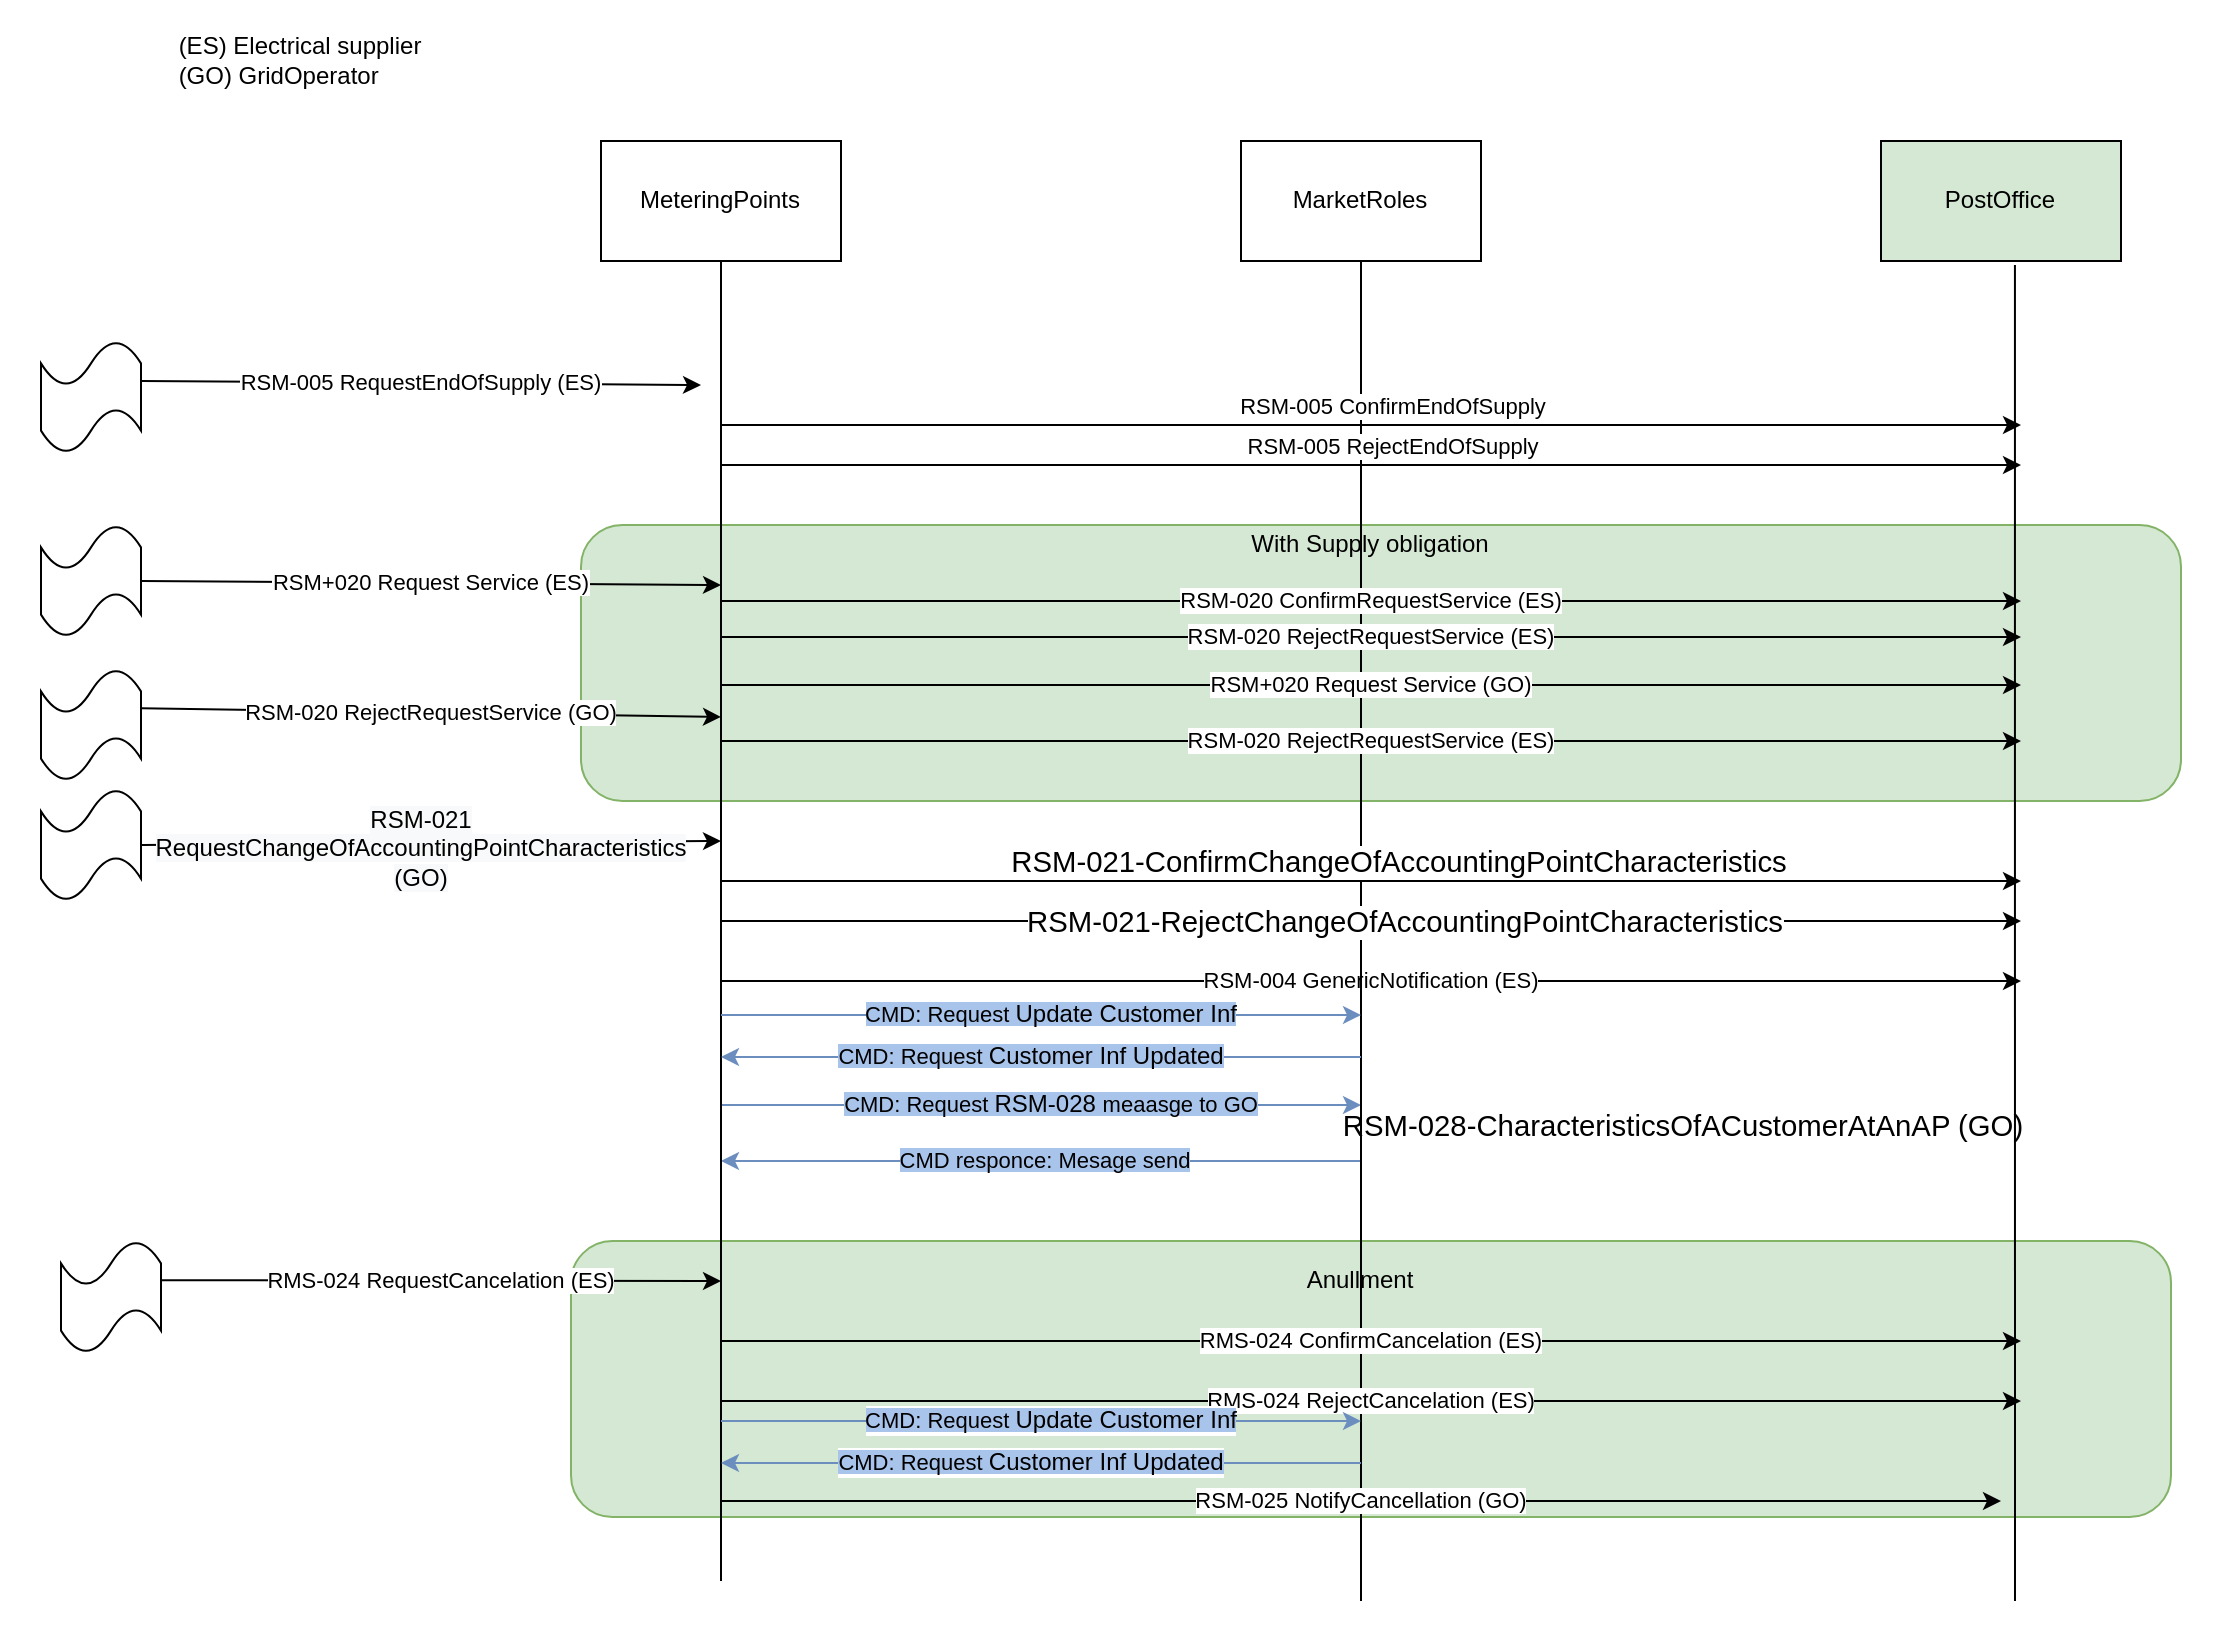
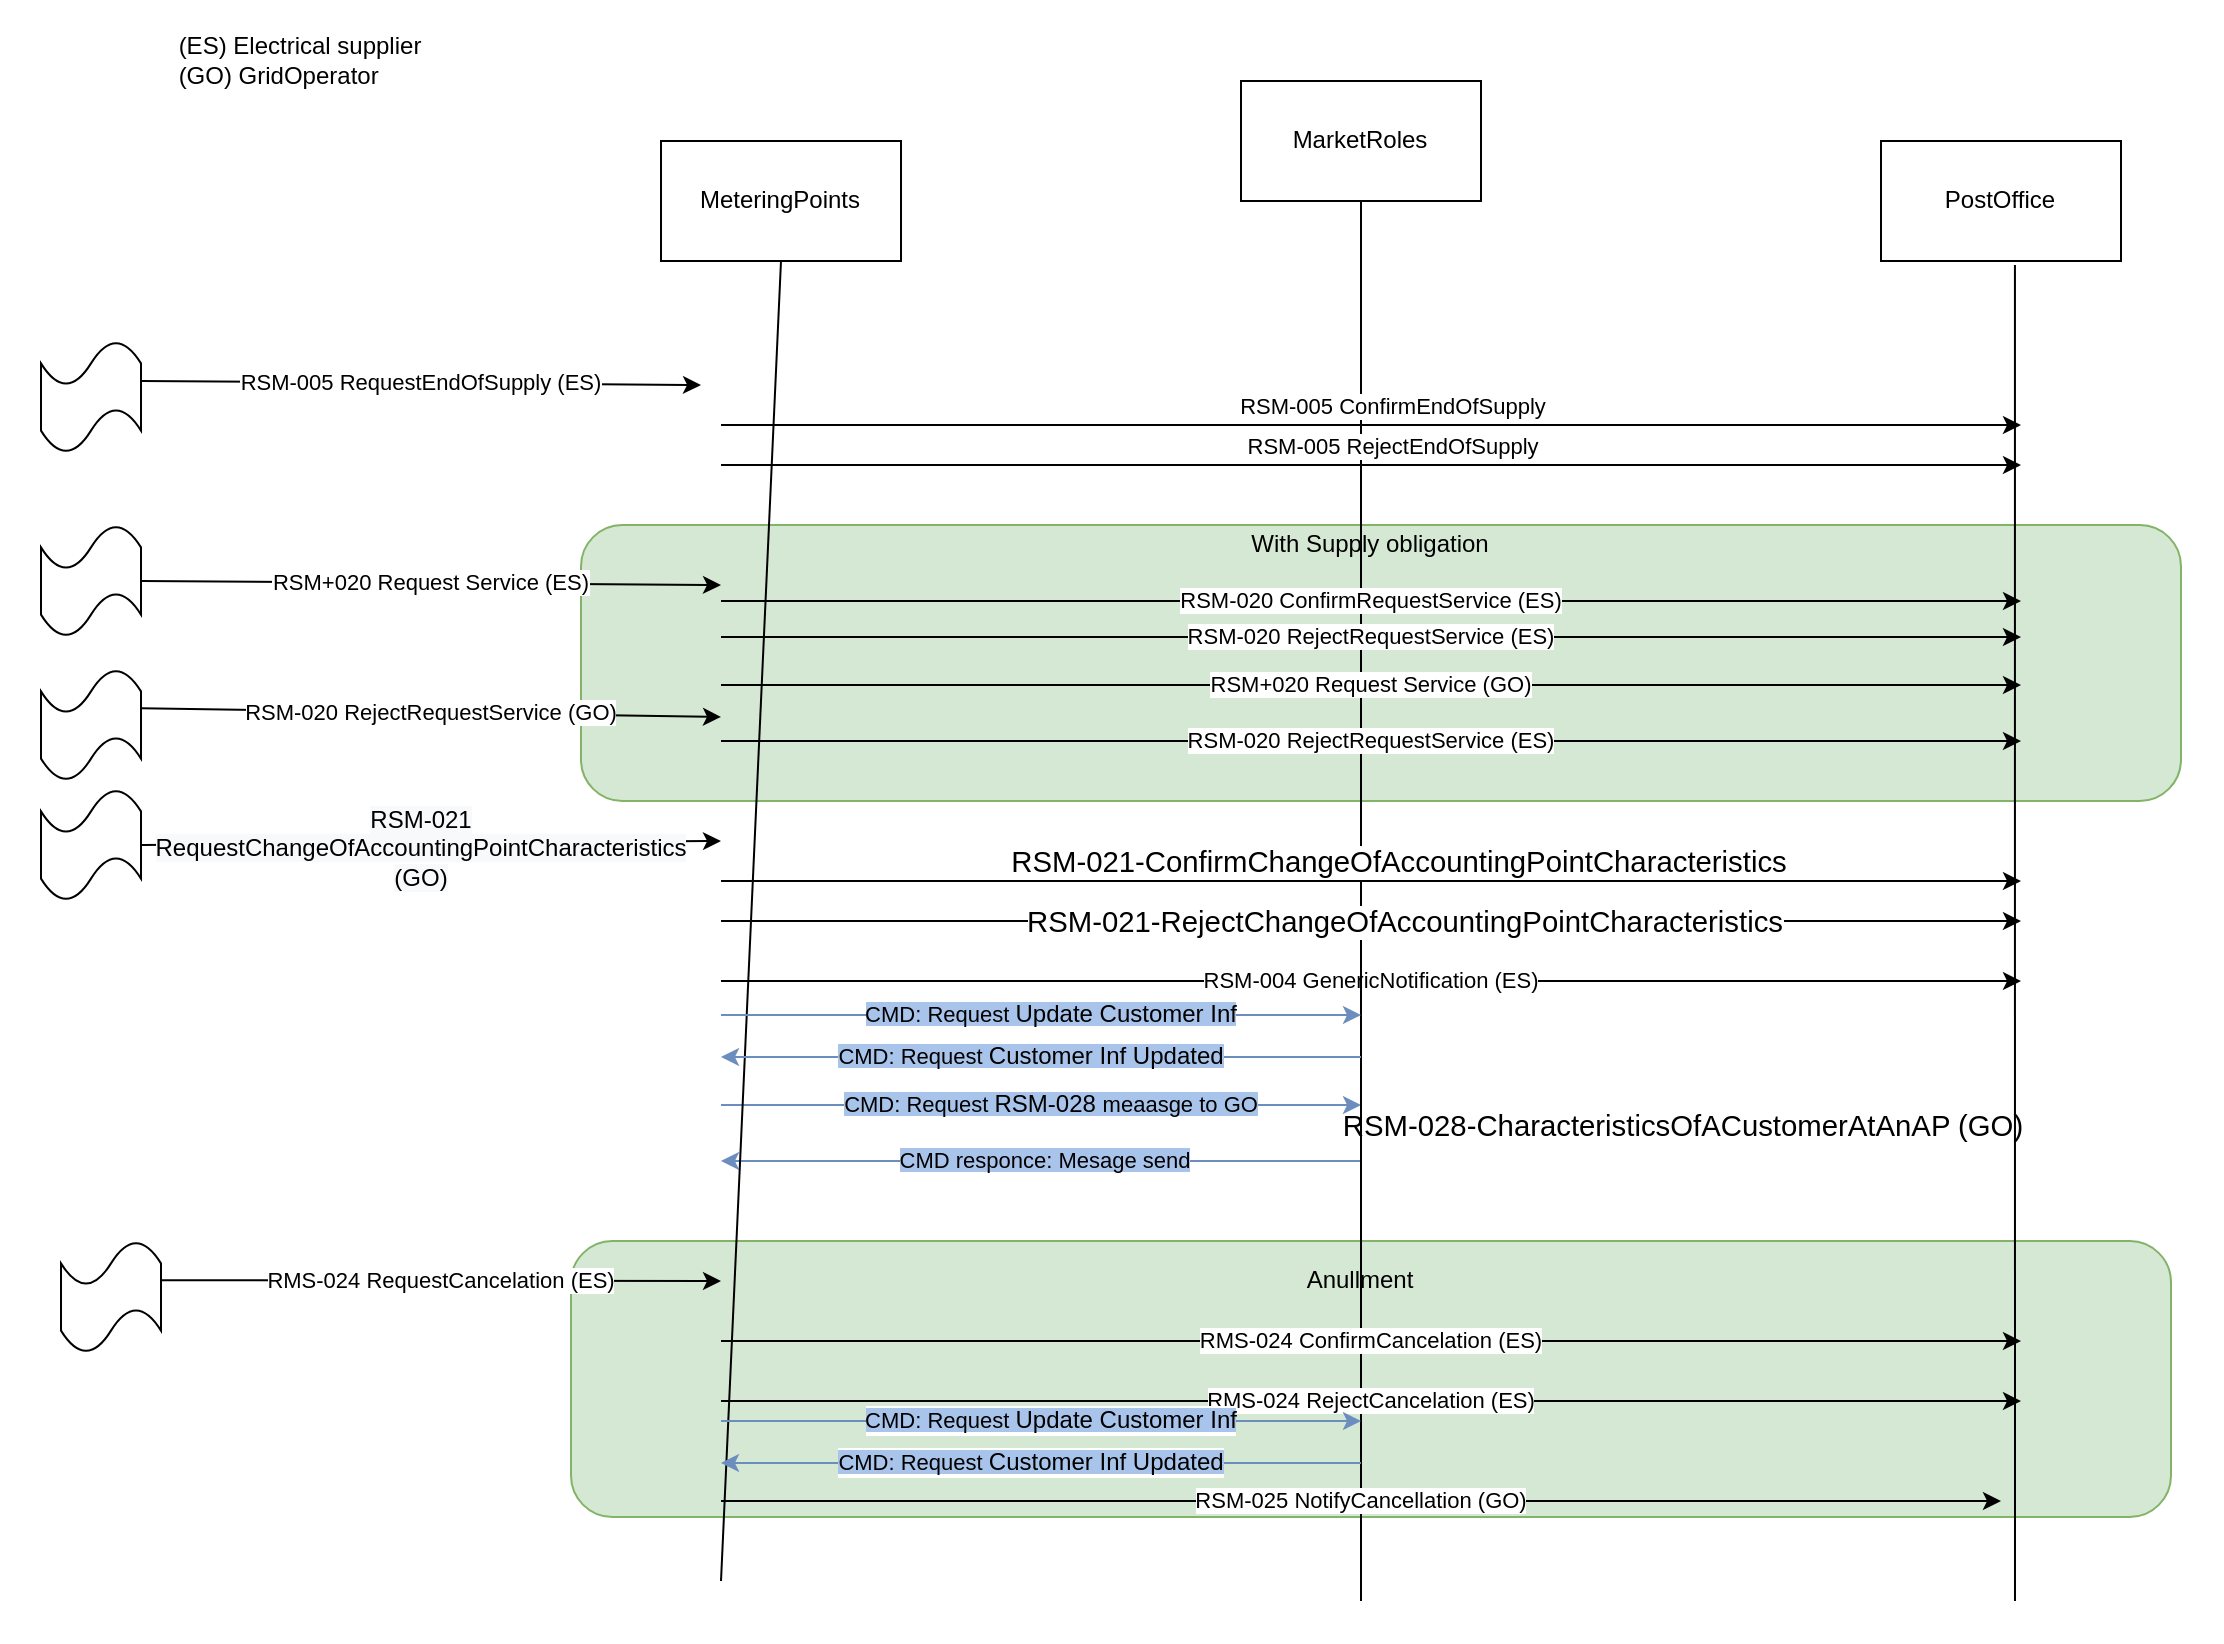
- <mxCell id="32" value="MeteringPoints" style="rounded=0;whiteSpace=wrap;html=1;" parent="1" vertex="1"><mxGeometry x="300" y="70" width="120" height="60" as="geometry" /></mxCell>
+ <mxCell id="32" value="MeteringPoints" style="rounded=0;whiteSpace=wrap;html=1;" parent="1" vertex="1"><mxGeometry x="330" y="70" width="120" height="60" as="geometry" /></mxCell>
- <mxCell id="33" value="MarketRoles" style="rounded=0;whiteSpace=wrap;html=1;" parent="1" vertex="1"><mxGeometry x="620" y="70" width="120" height="60" as="geometry" /></mxCell>
+ <mxCell id="33" value="MarketRoles" style="rounded=0;whiteSpace=wrap;html=1;" parent="1" vertex="1"><mxGeometry x="620" y="40" width="120" height="60" as="geometry" /></mxCell>
- <mxCell id="34" value="PostOffice" style="rounded=0;whiteSpace=wrap;html=1;fillColor=#d5e8d4;" parent="1" vertex="1"><mxGeometry x="940" y="70" width="120" height="60" as="geometry" /></mxCell>
+ <mxCell id="34" value="PostOffice" style="rounded=0;whiteSpace=wrap;html=1;" parent="1" vertex="1"><mxGeometry x="940" y="70" width="120" height="60" as="geometry" /></mxCell>
